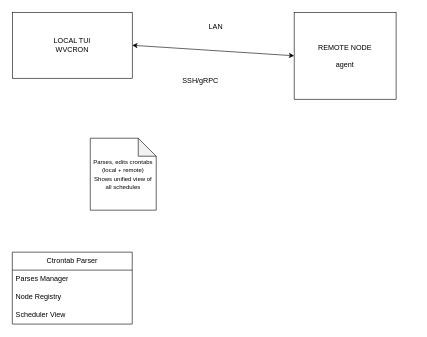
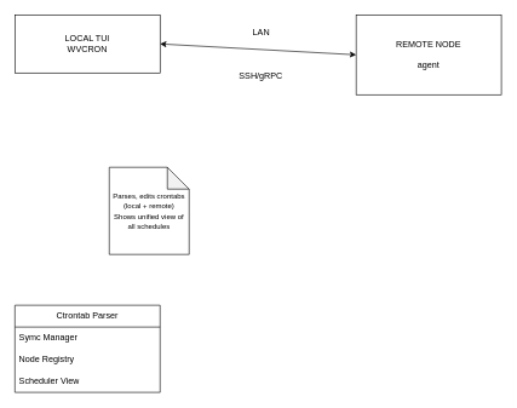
- <mxCell id="2" value="&lt;div&gt;LOCAL TUI&lt;/div&gt;WVCRON" style="rounded=0;whiteSpace=wrap;html=1;" vertex="1" parent="1"><mxGeometry x="20" y="20" width="200" height="110" as="geometry" /></mxCell>
+ <mxCell id="2" value="&lt;div&gt;LOCAL TUI&lt;/div&gt;WVCRON" style="rounded=0;whiteSpace=wrap;html=1;" vertex="1" parent="1"><mxGeometry x="20" y="20" width="200" height="80" as="geometry" /></mxCell>
- <mxCell id="3" value="REMOTE NODE&lt;div&gt;&lt;br&gt;&lt;/div&gt;&lt;div&gt;agent&lt;/div&gt;" style="rounded=0;whiteSpace=wrap;html=1;" vertex="1" parent="1"><mxGeometry x="490" y="20" width="170" height="145" as="geometry" /></mxCell>
+ <mxCell id="3" value="REMOTE NODE&lt;div&gt;&lt;br&gt;&lt;/div&gt;&lt;div&gt;agent&lt;/div&gt;" style="rounded=0;whiteSpace=wrap;html=1;" vertex="1" parent="1"><mxGeometry x="490" y="20" width="200" height="110" as="geometry" /></mxCell>
- <mxCell id="11" value="SSH/gRPC" style="text;html=1;align=center;verticalAlign=middle;whiteSpace=wrap;rounded=0;" vertex="1" parent="1"><mxGeometry x="304" y="120" width="60" height="30" as="geometry" /></mxCell>
+ <mxCell id="11" value="SSH/gRPC" style="text;html=1;align=center;verticalAlign=middle;whiteSpace=wrap;rounded=0;" vertex="1" parent="1"><mxGeometry x="329" y="90" width="60" height="30" as="geometry" /></mxCell>
- <mxCell id="5" value="Parses Manager" style="text;strokeColor=none;fillColor=none;align=left;verticalAlign=middle;spacingLeft=4;spacingRight=4;overflow=hidden;points=[[0,0.5],[1,0.5]];portConstraint=eastwest;rotatable=0;whiteSpace=wrap;html=1;" vertex="1" parent="4"><mxGeometry y="30" width="200" height="30" as="geometry" /></mxCell>
+ <mxCell id="5" value="Symc Manager" style="text;strokeColor=none;fillColor=none;align=left;verticalAlign=middle;spacingLeft=4;spacingRight=4;overflow=hidden;points=[[0,0.5],[1,0.5]];portConstraint=eastwest;rotatable=0;whiteSpace=wrap;html=1;" vertex="1" parent="4"><mxGeometry y="30" width="200" height="30" as="geometry" /></mxCell>
